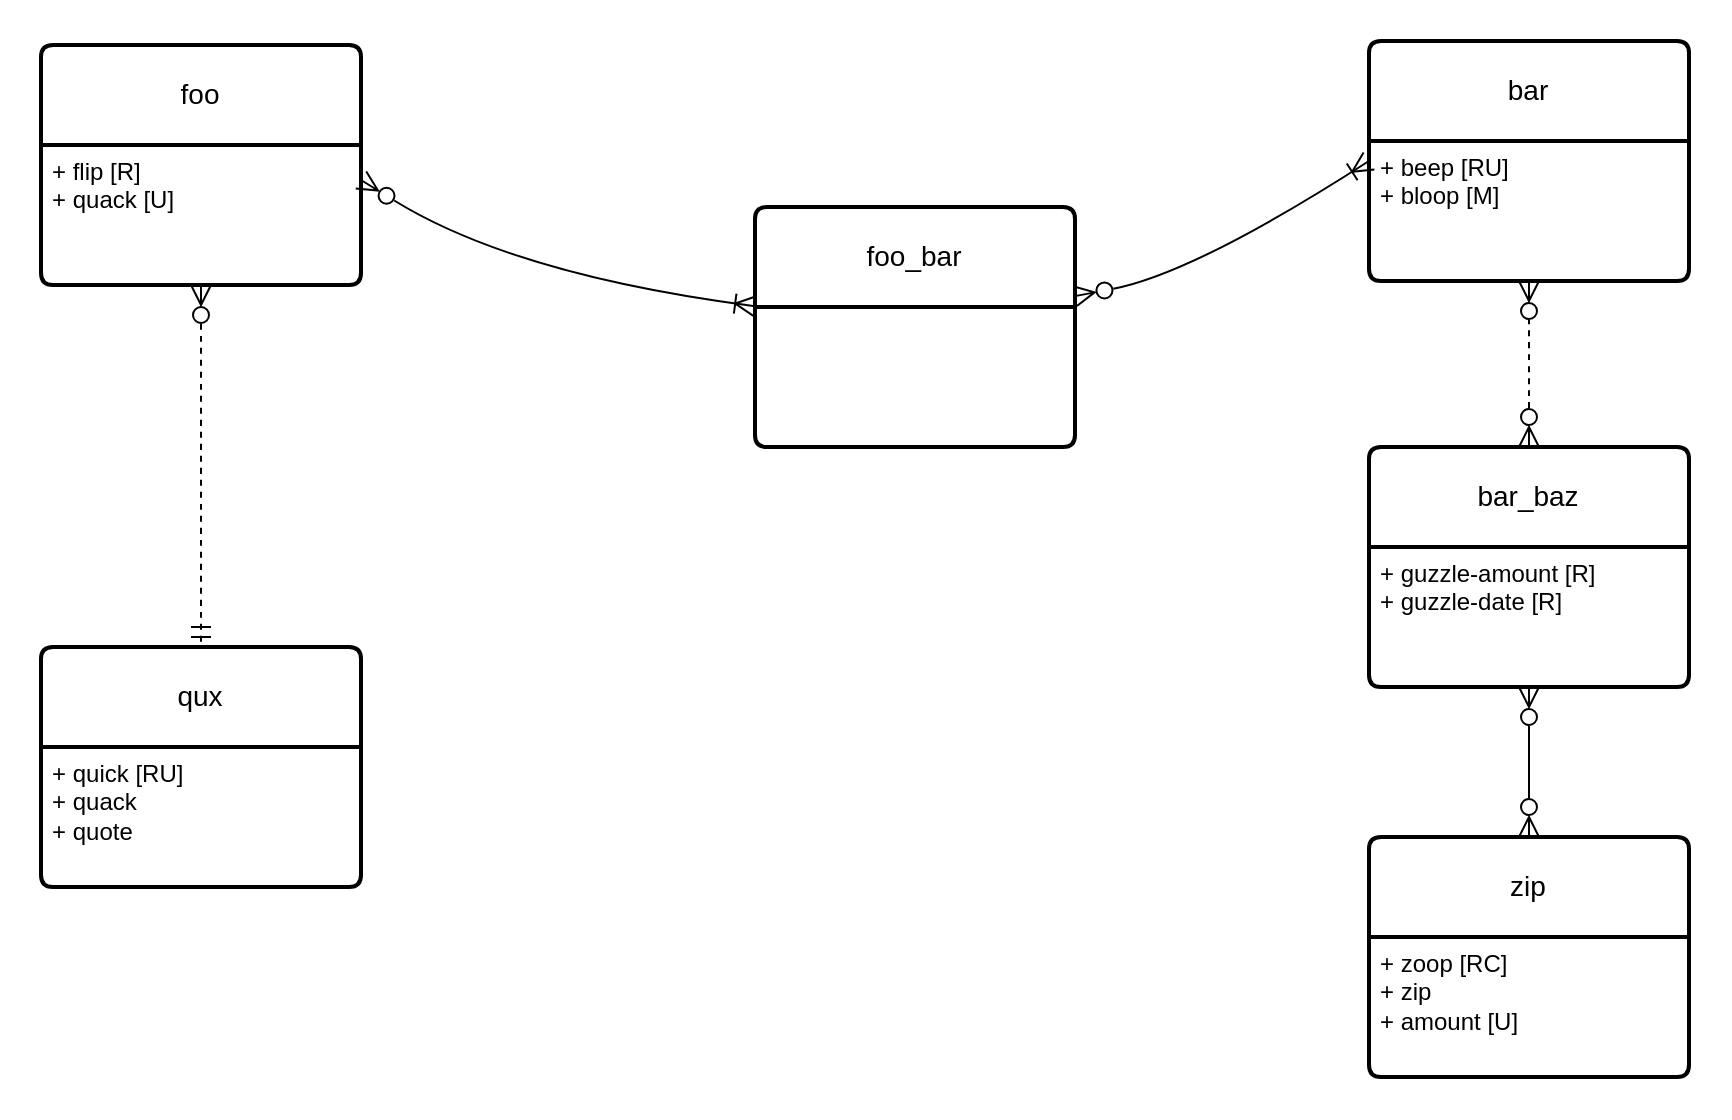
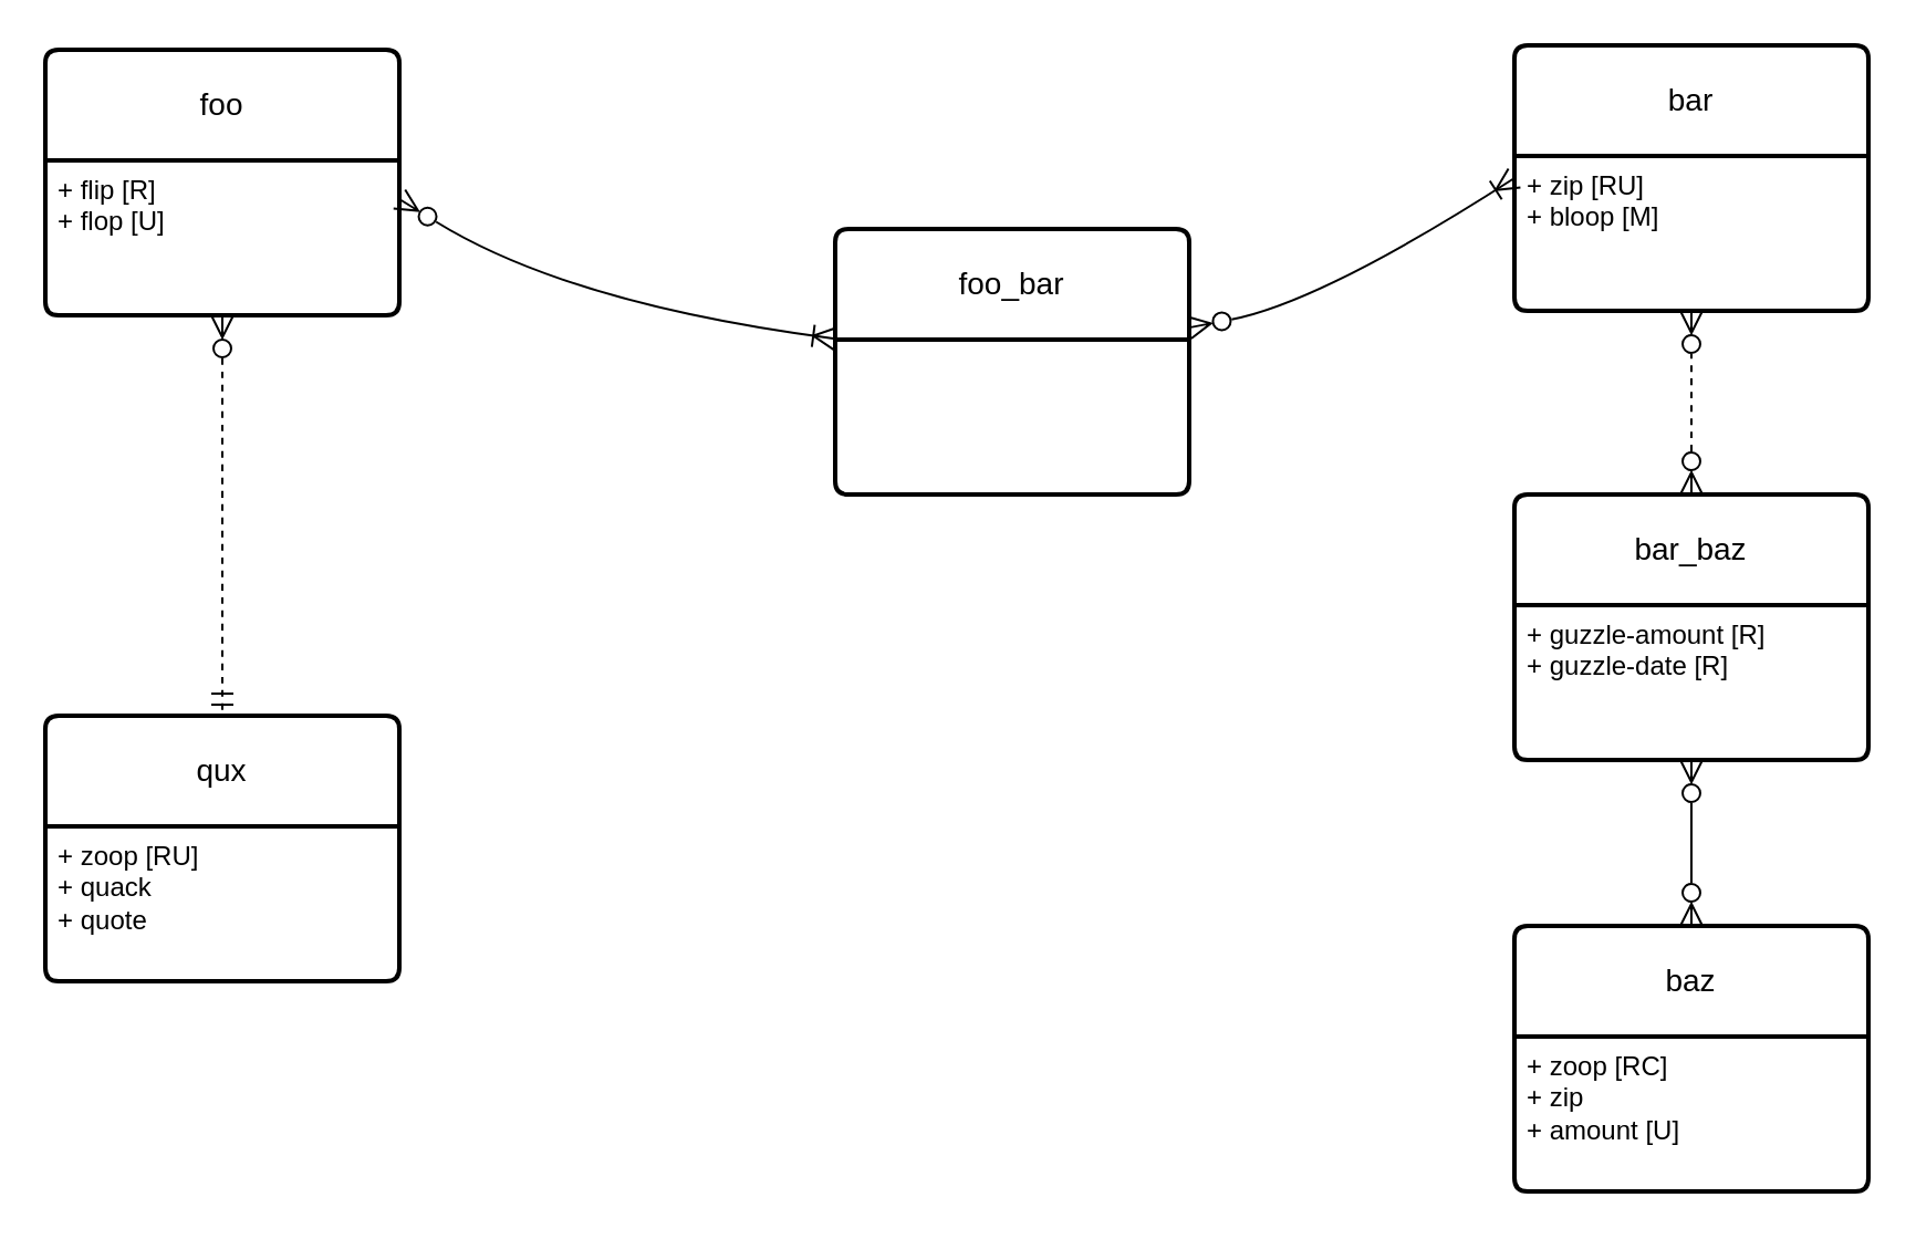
- <mxCell id="5" value="+ beep [RU]&lt;br&gt;+ bloop [M]&lt;div&gt;&lt;br/&gt;&lt;/div&gt;" style="align=left;strokeColor=none;fillColor=none;spacingLeft=4;fontSize=12;verticalAlign=top;resizable=0;rotatable=0;part=1;html=1;" vertex="1" parent="4"><mxGeometry y="50" width="160" height="70" as="geometry" /></mxCell>
+ <mxCell id="5" value="+ zip [RU]&lt;br&gt;+ bloop [M]&lt;div&gt;&lt;br/&gt;&lt;/div&gt;" style="align=left;strokeColor=none;fillColor=none;spacingLeft=4;fontSize=12;verticalAlign=top;resizable=0;rotatable=0;part=1;html=1;" vertex="1" parent="4"><mxGeometry y="50" width="160" height="70" as="geometry" /></mxCell>
- <mxCell id="3" value="+ flip [R]&lt;br&gt;+ quack [U]&lt;div&gt;&lt;br/&gt;&lt;/div&gt;" style="align=left;strokeColor=none;fillColor=none;spacingLeft=4;fontSize=12;verticalAlign=top;resizable=0;rotatable=0;part=1;html=1;" vertex="1" parent="2"><mxGeometry y="50" width="160" height="70" as="geometry" /></mxCell>
+ <mxCell id="3" value="+ flip [R]&lt;br&gt;+ flop [U]&lt;div&gt;&lt;br/&gt;&lt;/div&gt;" style="align=left;strokeColor=none;fillColor=none;spacingLeft=4;fontSize=12;verticalAlign=top;resizable=0;rotatable=0;part=1;html=1;" vertex="1" parent="2"><mxGeometry y="50" width="160" height="70" as="geometry" /></mxCell>
- <mxCell id="9" value="+ quick [RU]&amp;nbsp;&lt;br&gt;+ quack&lt;br&gt;+ quote" style="align=left;strokeColor=none;fillColor=none;spacingLeft=4;fontSize=12;verticalAlign=top;resizable=0;rotatable=0;part=1;html=1;" vertex="1" parent="8"><mxGeometry y="50" width="160" height="70" as="geometry" /></mxCell>
+ <mxCell id="9" value="+ zoop [RU]&amp;nbsp;&lt;br&gt;+ quack&lt;br&gt;+ quote" style="align=left;strokeColor=none;fillColor=none;spacingLeft=4;fontSize=12;verticalAlign=top;resizable=0;rotatable=0;part=1;html=1;" vertex="1" parent="8"><mxGeometry y="50" width="160" height="70" as="geometry" /></mxCell>
- <mxCell id="6" value="zip" style="swimlane;childLayout=stackLayout;horizontal=1;startSize=50;horizontalStack=0;rounded=1;fontSize=14;fontStyle=0;strokeWidth=2;resizeParent=0;resizeLast=1;shadow=0;dashed=0;align=center;arcSize=4;whiteSpace=wrap;html=1;" vertex="1" parent="1"><mxGeometry x="684" y="418" width="160" height="120" as="geometry" /></mxCell>
+ <mxCell id="6" value="baz" style="swimlane;childLayout=stackLayout;horizontal=1;startSize=50;horizontalStack=0;rounded=1;fontSize=14;fontStyle=0;strokeWidth=2;resizeParent=0;resizeLast=1;shadow=0;dashed=0;align=center;arcSize=4;whiteSpace=wrap;html=1;" vertex="1" parent="1"><mxGeometry x="684" y="418" width="160" height="120" as="geometry" /></mxCell>
